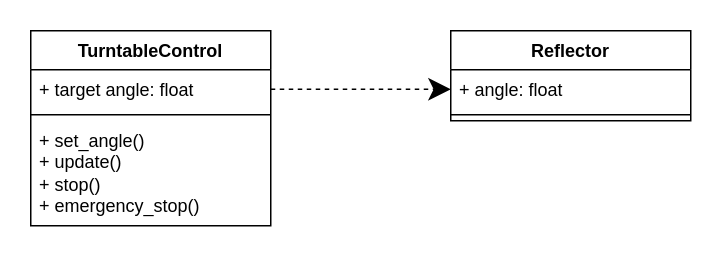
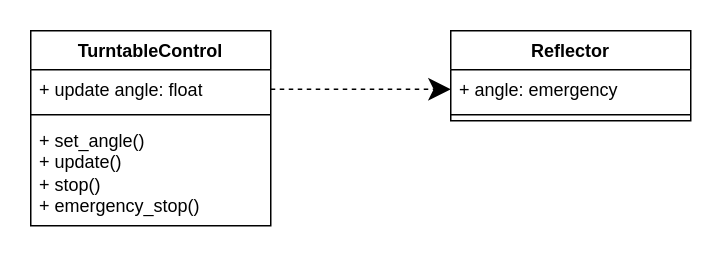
- <mxCell id="3" value="+ target angle: float" style="text;strokeColor=none;fillColor=none;align=left;verticalAlign=top;spacingLeft=4;spacingRight=4;overflow=hidden;rotatable=0;points=[[0,0.5],[1,0.5]];portConstraint=eastwest;whiteSpace=wrap;html=1;" parent="2" vertex="1"><mxGeometry y="26" width="160" height="26" as="geometry" /></mxCell>
+ <mxCell id="3" value="+ update angle: float" style="text;strokeColor=none;fillColor=none;align=left;verticalAlign=top;spacingLeft=4;spacingRight=4;overflow=hidden;rotatable=0;points=[[0,0.5],[1,0.5]];portConstraint=eastwest;whiteSpace=wrap;html=1;" parent="2" vertex="1"><mxGeometry y="26" width="160" height="26" as="geometry" /></mxCell>
- <mxCell id="8" value="+ angle: float" style="text;strokeColor=none;fillColor=none;align=left;verticalAlign=top;spacingLeft=4;spacingRight=4;overflow=hidden;rotatable=0;points=[[0,0.5],[1,0.5]];portConstraint=eastwest;whiteSpace=wrap;html=1;" parent="7" vertex="1"><mxGeometry y="26" width="160" height="26" as="geometry" /></mxCell>
+ <mxCell id="8" value="+ angle: emergency" style="text;strokeColor=none;fillColor=none;align=left;verticalAlign=top;spacingLeft=4;spacingRight=4;overflow=hidden;rotatable=0;points=[[0,0.5],[1,0.5]];portConstraint=eastwest;whiteSpace=wrap;html=1;" parent="7" vertex="1"><mxGeometry y="26" width="160" height="26" as="geometry" /></mxCell>
